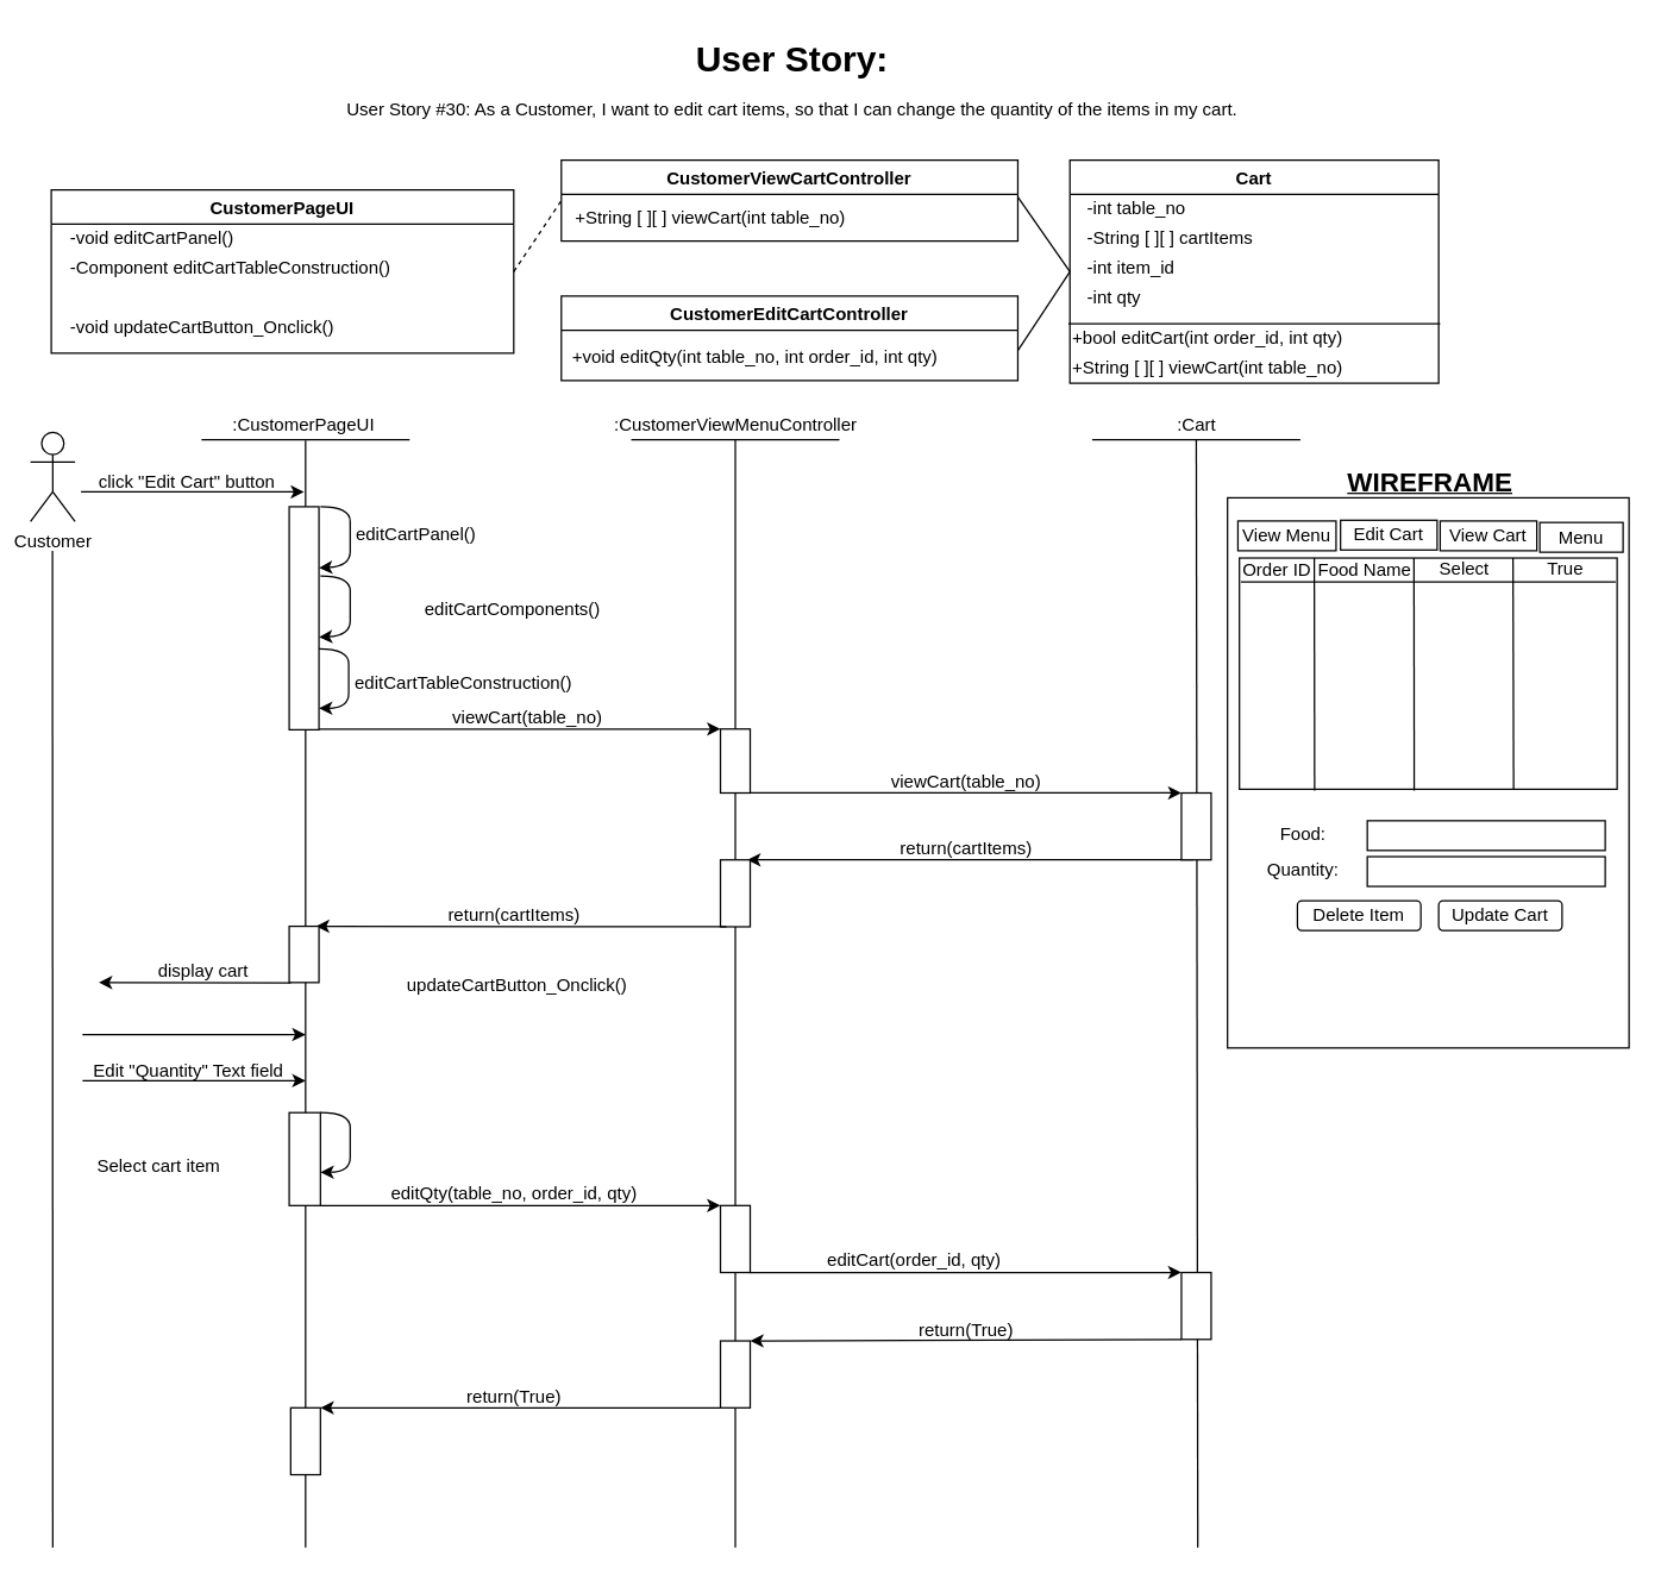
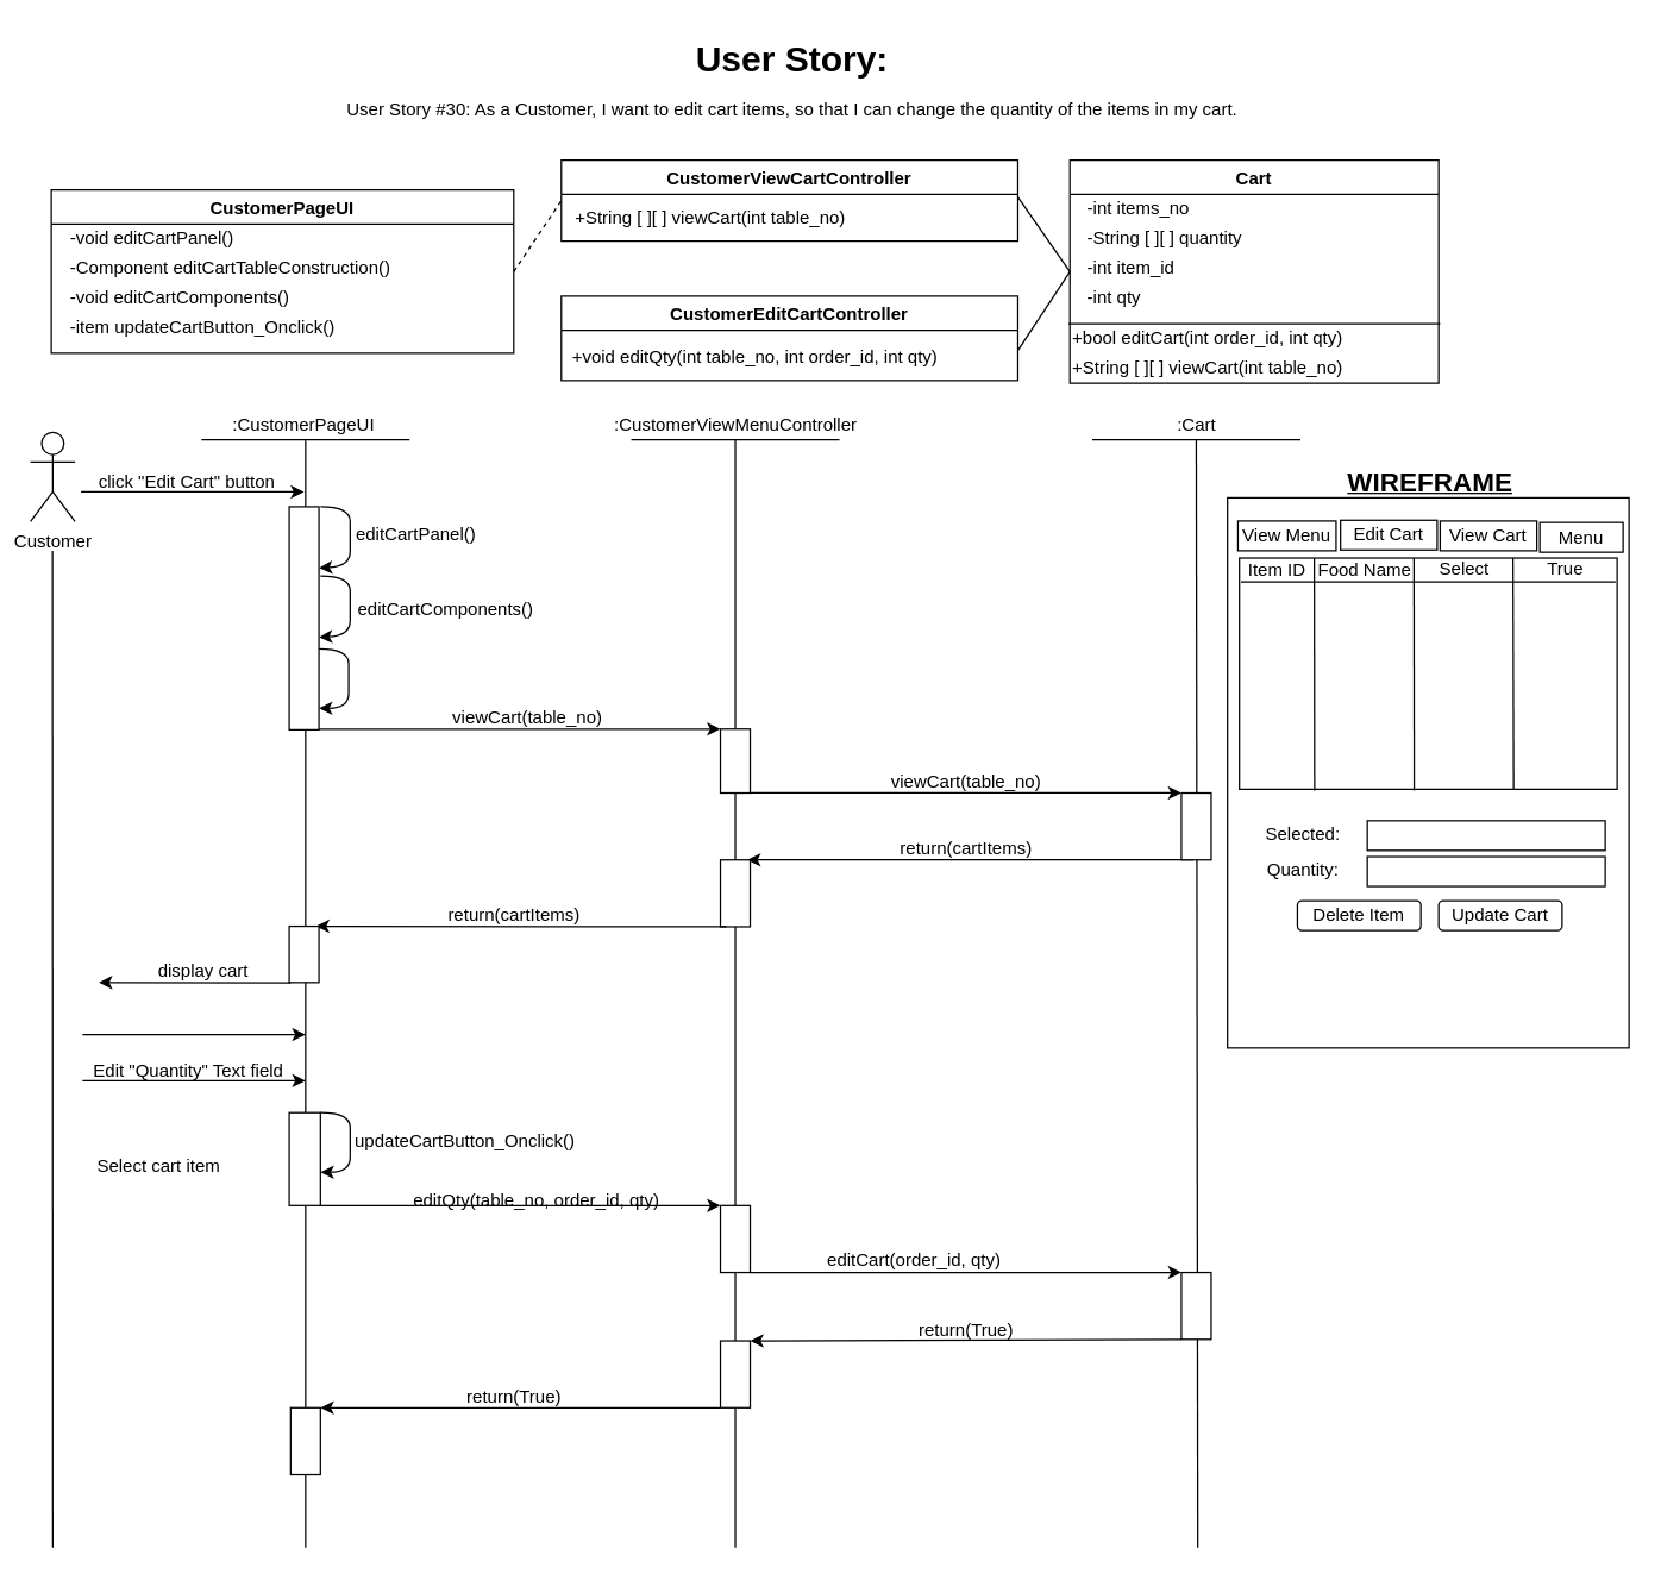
- <mxCell id="15" value="-int table_no" style="text;html=1;align=left;verticalAlign=middle;resizable=0;points=[];autosize=1;strokeColor=none;fillColor=none;" parent="11" vertex="1"><mxGeometry x="10" y="23" width="80" height="20" as="geometry" /></mxCell>
+ <mxCell id="15" value="-int items_no" style="text;html=1;align=left;verticalAlign=middle;resizable=0;points=[];autosize=1;strokeColor=none;fillColor=none;" parent="11" vertex="1"><mxGeometry x="10" y="23" width="80" height="20" as="geometry" /></mxCell>
- <mxCell id="14" value="-String [ ][ ] cartItems" style="text;html=1;align=left;verticalAlign=middle;resizable=0;points=[];autosize=1;strokeColor=none;fillColor=none;" parent="11" vertex="1"><mxGeometry x="10" y="43" width="130" height="20" as="geometry" /></mxCell>
+ <mxCell id="14" value="-String [ ][ ] quantity" style="text;html=1;align=left;verticalAlign=middle;resizable=0;points=[];autosize=1;strokeColor=none;fillColor=none;" parent="11" vertex="1"><mxGeometry x="10" y="43" width="130" height="20" as="geometry" /></mxCell>
+ <mxCell id="7" value="-void editCartComponents()" style="text;html=1;align=left;verticalAlign=middle;resizable=0;points=[];autosize=1;strokeColor=none;fillColor=none;" vertex="1" parent="4"><mxGeometry x="11" y="63" width="160" height="20" as="geometry" /></mxCell>
- <mxCell id="8" value="-void updateCartButton_Onclick()" style="text;html=1;align=left;verticalAlign=middle;resizable=0;points=[];autosize=1;strokeColor=none;fillColor=none;" vertex="1" parent="4"><mxGeometry x="11" y="83.0" width="190" height="20" as="geometry" /></mxCell>
+ <mxCell id="8" value="-item updateCartButton_Onclick()" style="text;html=1;align=left;verticalAlign=middle;resizable=0;points=[];autosize=1;strokeColor=none;fillColor=none;" vertex="1" parent="4"><mxGeometry x="11" y="83.0" width="190" height="20" as="geometry" /></mxCell>
- <mxCell id="48" value="Order ID" style="text;html=1;align=center;verticalAlign=middle;resizable=0;points=[];autosize=1;strokeColor=none;fillColor=none;" parent="1" vertex="1"><mxGeometry x="828" y="372.5" width="60" height="20" as="geometry" /></mxCell>
+ <mxCell id="48" value="Item ID" style="text;html=1;align=center;verticalAlign=middle;resizable=0;points=[];autosize=1;strokeColor=none;fillColor=none;" parent="1" vertex="1"><mxGeometry x="828" y="372.5" width="60" height="20" as="geometry" /></mxCell>
- <mxCell id="71" value="&lt;span style=&quot;font-size: 12px&quot;&gt;editCartComponents()&lt;/span&gt;" style="text;html=1;align=center;verticalAlign=middle;resizable=0;points=[];autosize=1;strokeColor=none;fillColor=none;fontSize=16;" vertex="1" parent="1"><mxGeometry x="279" y="392.09" width="130" height="30" as="geometry" /></mxCell>
+ <mxCell id="71" value="&lt;span style=&quot;font-size: 12px&quot;&gt;editCartComponents()&lt;/span&gt;" style="text;html=1;align=center;verticalAlign=middle;resizable=0;points=[];autosize=1;strokeColor=none;fillColor=none;fontSize=16;" vertex="1" parent="1"><mxGeometry x="234" y="392.09" width="130" height="30" as="geometry" /></mxCell>
- <mxCell id="62" value="&lt;span style=&quot;font-size: 12px&quot;&gt;editCartTableConstruction()&lt;/span&gt;" style="text;html=1;align=center;verticalAlign=middle;resizable=0;points=[];autosize=1;strokeColor=none;fillColor=none;fontSize=16;" parent="1" vertex="1"><mxGeometry x="231" y="441.5" width="160" height="30" as="geometry" /></mxCell>
- <mxCell id="65" value="Food:" style="text;html=1;strokeColor=none;fillColor=none;align=center;verticalAlign=middle;whiteSpace=wrap;rounded=0;" parent="1" vertex="1"><mxGeometry x="833" y="547" width="86" height="28.33" as="geometry" /></mxCell>
+ <mxCell id="65" value="Selected:" style="text;html=1;strokeColor=none;fillColor=none;align=center;verticalAlign=middle;whiteSpace=wrap;rounded=0;" parent="1" vertex="1"><mxGeometry x="833" y="547" width="86" height="28.33" as="geometry" /></mxCell>
- <mxCell id="82" value="&lt;span style=&quot;font-size: 12px&quot;&gt;updateCartButton_Onclick()&lt;/span&gt;" style="text;html=1;align=center;verticalAlign=middle;resizable=0;points=[];autosize=1;strokeColor=none;fillColor=none;fontSize=16;" vertex="1" parent="1"><mxGeometry x="267" y="645" width="160" height="30" as="geometry" /></mxCell>
+ <mxCell id="82" value="&lt;span style=&quot;font-size: 12px&quot;&gt;updateCartButton_Onclick()&lt;/span&gt;" style="text;html=1;align=center;verticalAlign=middle;resizable=0;points=[];autosize=1;strokeColor=none;fillColor=none;fontSize=16;" vertex="1" parent="1"><mxGeometry x="232" y="750" width="160" height="30" as="geometry" /></mxCell>
- <mxCell id="85" value="&lt;span style=&quot;font-size: 12px&quot;&gt;editQty(table_no, order_id, qty)&lt;/span&gt;" style="text;html=1;align=center;verticalAlign=middle;resizable=0;points=[];autosize=1;strokeColor=none;fillColor=none;fontSize=16;" vertex="1" parent="1"><mxGeometry x="255" y="785" width="180" height="30" as="geometry" /></mxCell>
+ <mxCell id="85" value="&lt;span style=&quot;font-size: 12px&quot;&gt;editQty(table_no, order_id, qty)&lt;/span&gt;" style="text;html=1;align=center;verticalAlign=middle;resizable=0;points=[];autosize=1;strokeColor=none;fillColor=none;fontSize=16;" vertex="1" parent="1"><mxGeometry x="270" y="790" width="180" height="30" as="geometry" /></mxCell>
